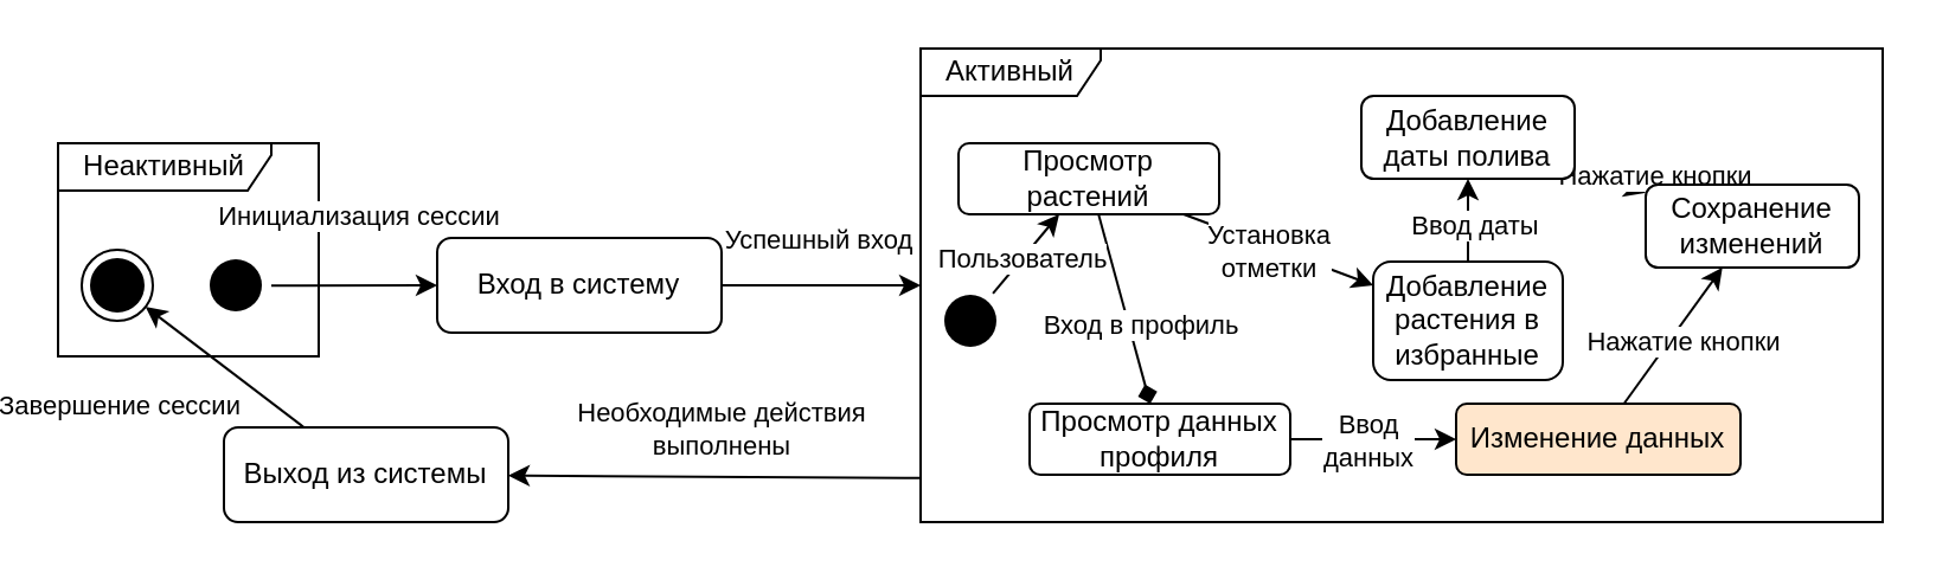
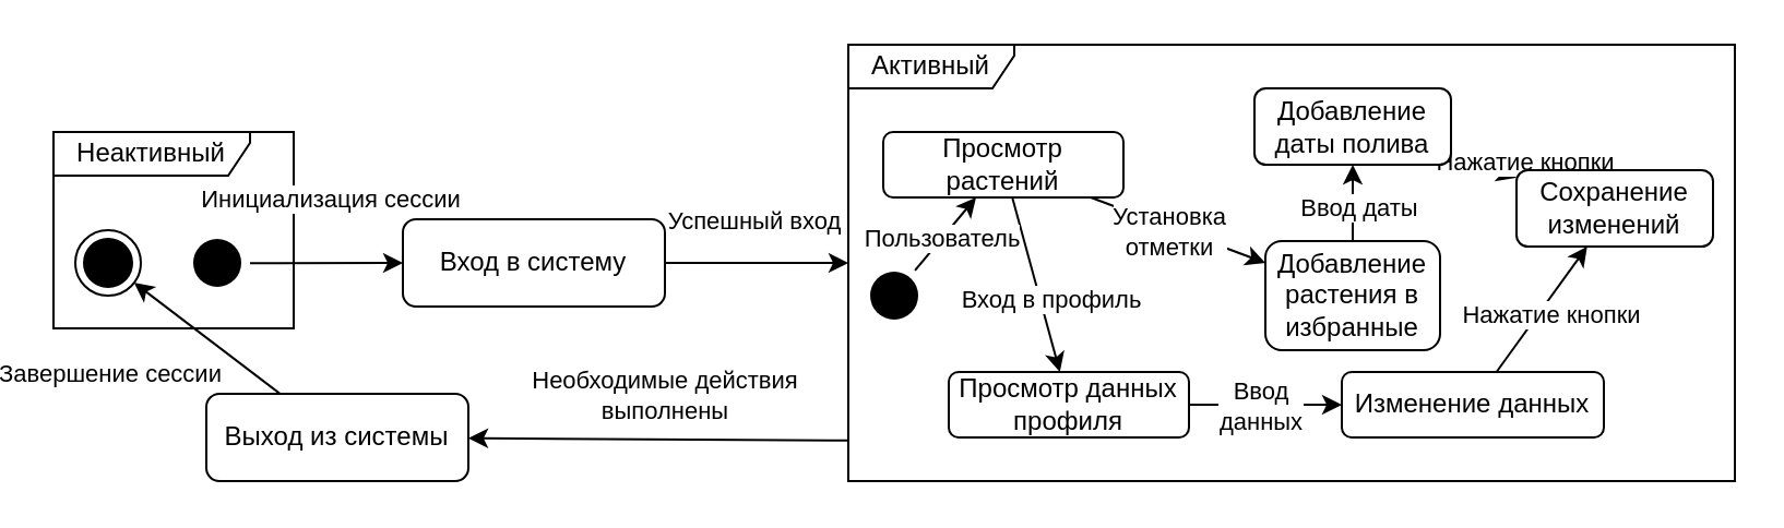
- <mxCell id="9" style="rounded=0;orthogonalLoop=1;jettySize=auto;html=1;endArrow=diamond;" parent="1" source="11" target="15" edge="1"><mxGeometry relative="1" as="geometry" /></mxCell>
+ <mxCell id="9" style="rounded=0;orthogonalLoop=1;jettySize=auto;html=1;" parent="1" source="11" target="15" edge="1"><mxGeometry relative="1" as="geometry" /></mxCell>
- <mxCell id="29" value="Изменение данных" style="rounded=1;whiteSpace=wrap;html=1;fillColor=#ffe6cc;" vertex="1" parent="1"><mxGeometry x="610" y="170" width="120" height="30" as="geometry" /></mxCell>
+ <mxCell id="29" value="Изменение данных" style="rounded=1;whiteSpace=wrap;html=1;" vertex="1" parent="1"><mxGeometry x="610" y="170" width="120" height="30" as="geometry" /></mxCell>
